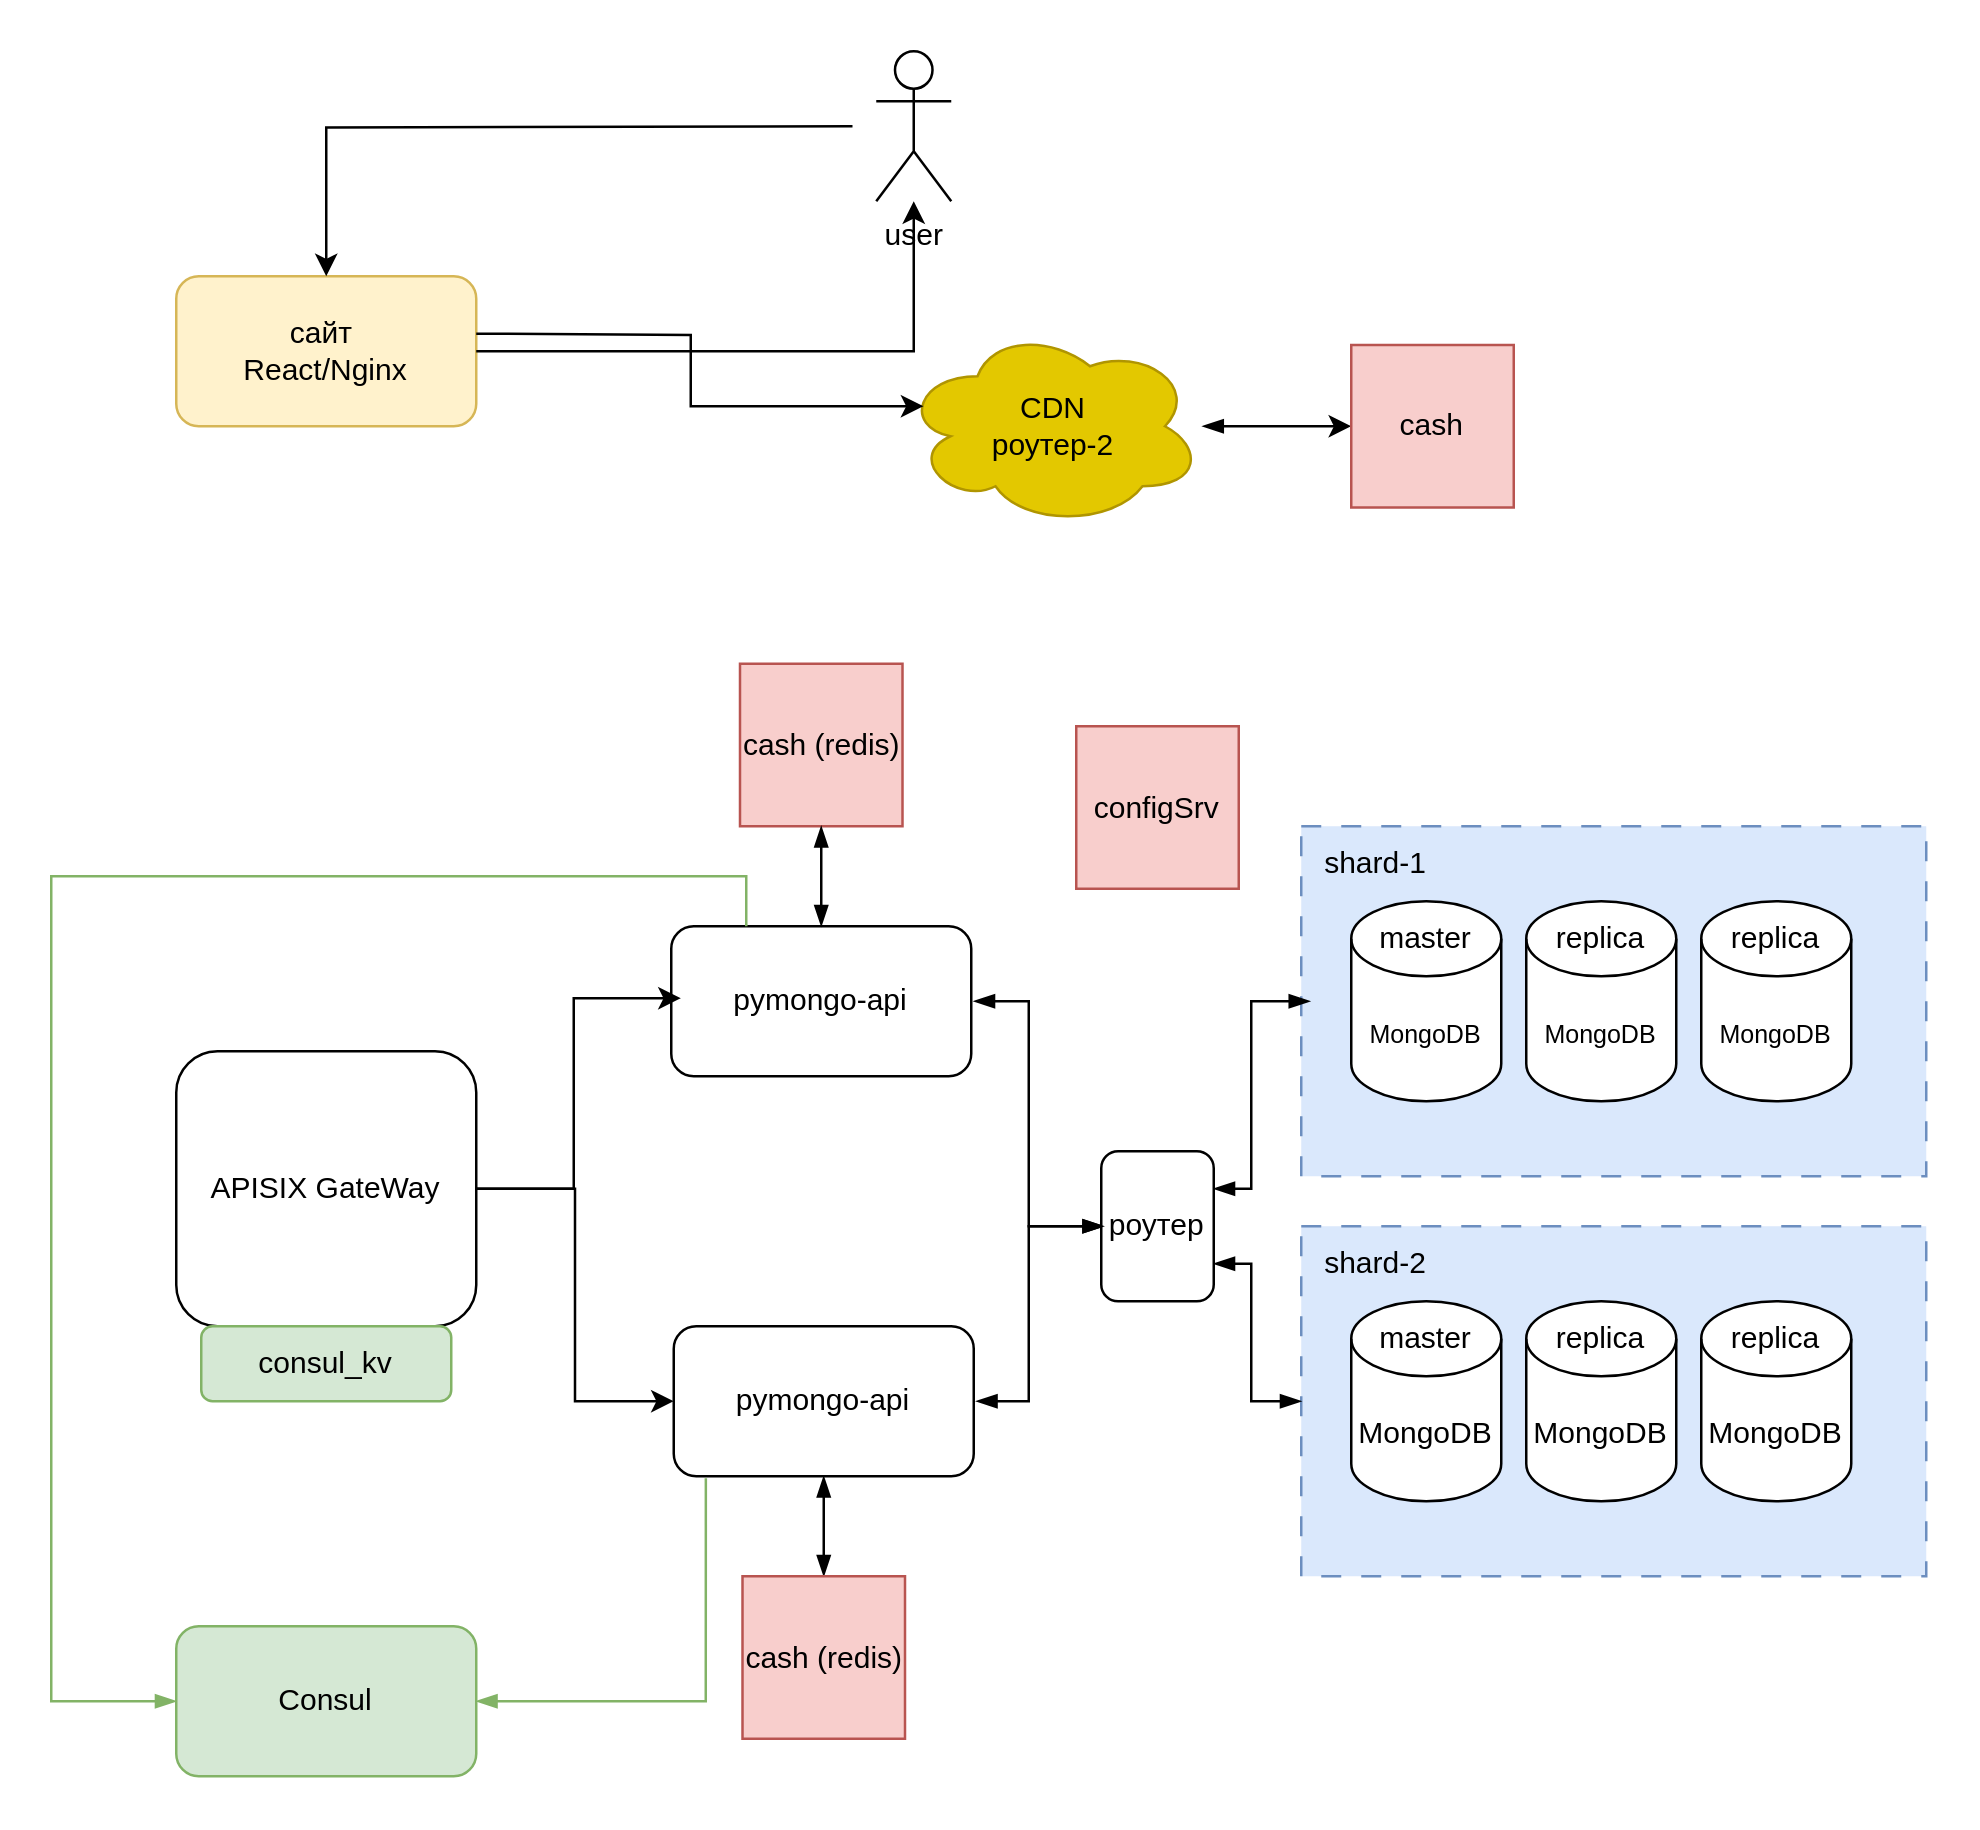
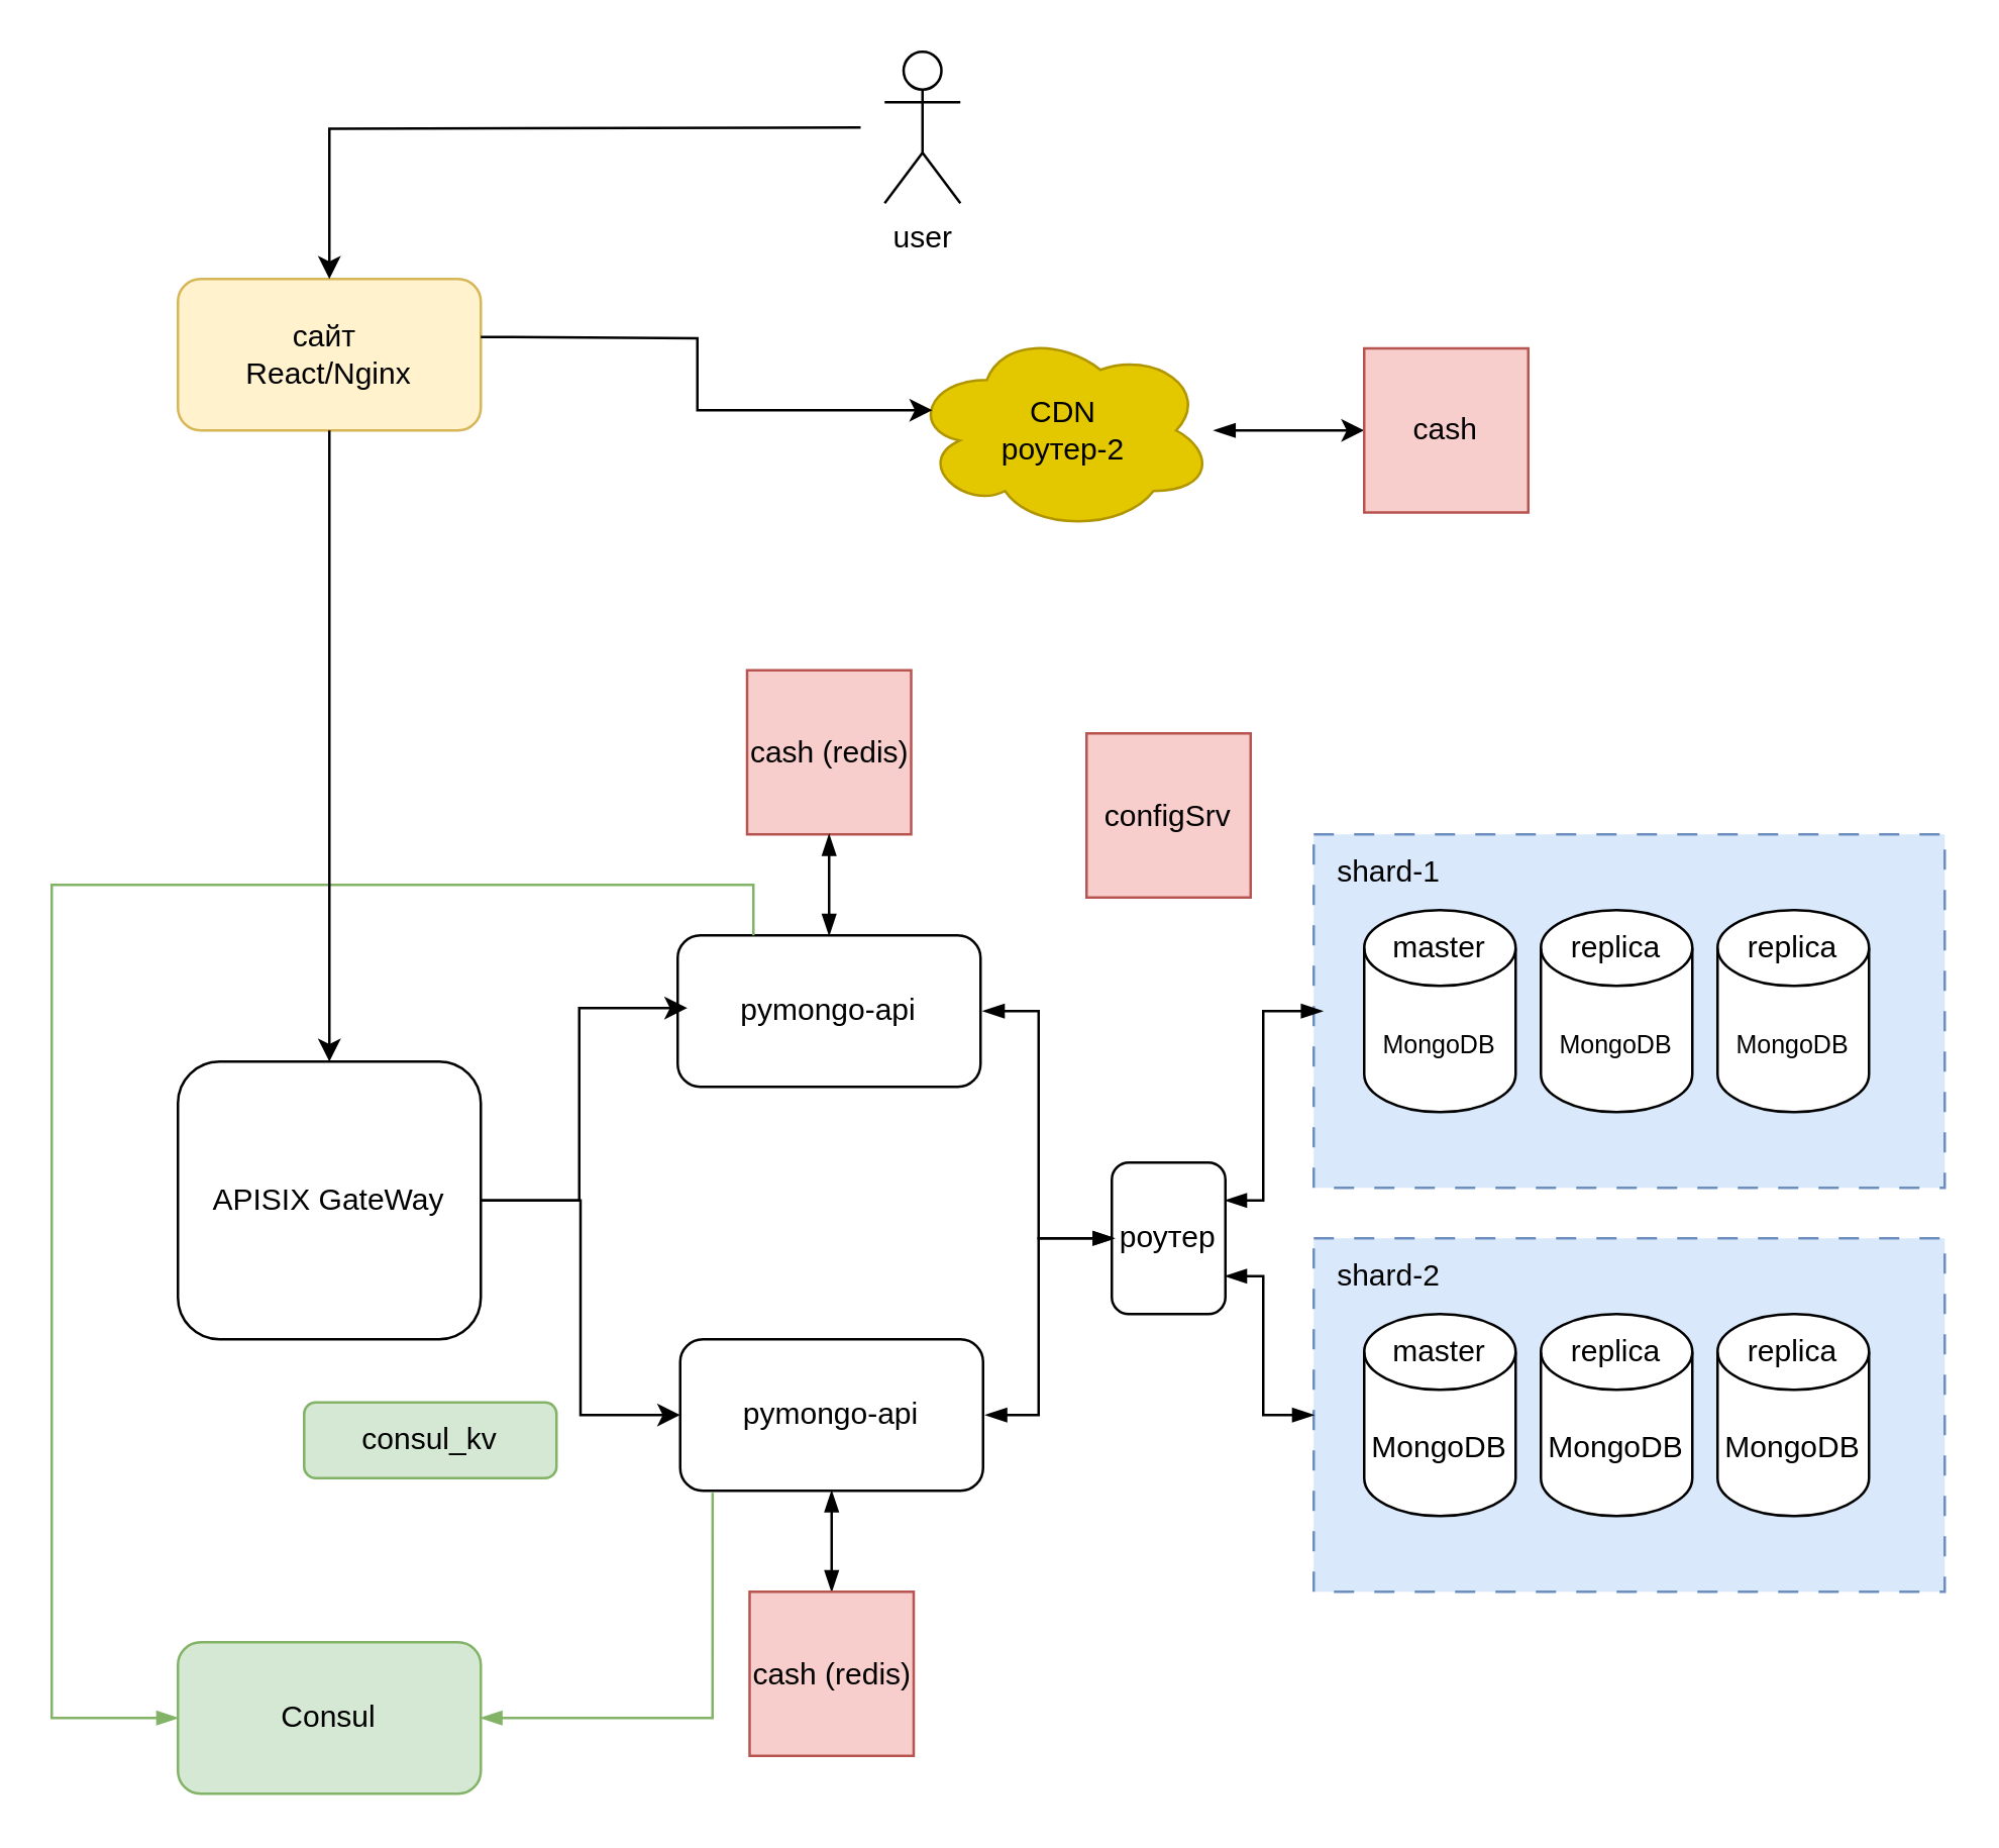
- <mxCell id="38" style="edgeStyle=orthogonalEdgeStyle;rounded=0;orthogonalLoop=1;jettySize=auto;html=1;" parent="1" source="37" target="44" edge="1"><mxGeometry relative="1" as="geometry"><mxPoint x="40" y="240" as="targetPoint" /></mxGeometry></mxCell>
+ <mxCell id="38" style="edgeStyle=orthogonalEdgeStyle;rounded=0;orthogonalLoop=1;jettySize=auto;html=1;entryX=0.5;entryY=0;entryDx=0;entryDy=0;" parent="1" source="37" target="31" edge="1"><mxGeometry relative="1" as="geometry"><mxPoint x="40" y="240" as="targetPoint" /></mxGeometry></mxCell>
- <mxCell id="33" value="consul_kv" style="rounded=1;whiteSpace=wrap;html=1;fillColor=#d5e8d4;strokeColor=#82b366;" parent="1" vertex="1"><mxGeometry x="80" y="530" width="100" height="30" as="geometry" /></mxCell>
+ <mxCell id="33" value="consul_kv" style="rounded=1;whiteSpace=wrap;html=1;fillColor=#d5e8d4;strokeColor=#82b366;" parent="1" vertex="1"><mxGeometry x="120" y="555" width="100" height="30" as="geometry" /></mxCell>
